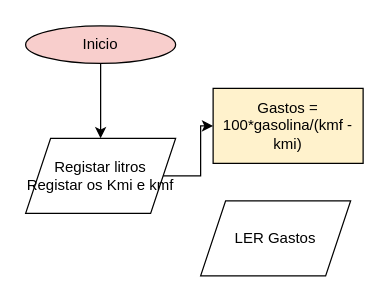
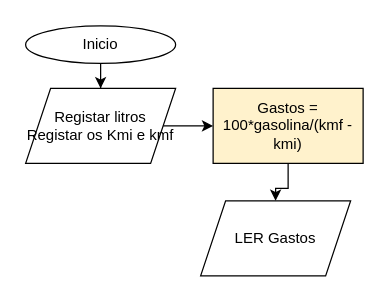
- <mxCell id="3" value="Inicio" style="ellipse;whiteSpace=wrap;html=1;fillColor=#f8cecc;" vertex="1" parent="1"><mxGeometry x="20" y="20" width="120" height="30" as="geometry" /></mxCell>
+ <mxCell id="3" value="Inicio" style="ellipse;whiteSpace=wrap;html=1;" vertex="1" parent="1"><mxGeometry x="20" y="20" width="120" height="30" as="geometry" /></mxCell>
- <mxCell id="5" value="Registar litros&lt;div&gt;Registar os Kmi e kmf&lt;/div&gt;" style="shape=parallelogram;perimeter=parallelogramPerimeter;whiteSpace=wrap;html=1;fixedSize=1;" vertex="1" parent="1"><mxGeometry x="20" y="110" width="120" height="60" as="geometry" /></mxCell>
+ <mxCell id="5" value="Registar litros&lt;div&gt;Registar os Kmi e kmf&lt;/div&gt;" style="shape=parallelogram;perimeter=parallelogramPerimeter;whiteSpace=wrap;html=1;fixedSize=1;" vertex="1" parent="1"><mxGeometry x="20" y="70" width="120" height="60" as="geometry" /></mxCell>
+ <mxCell id="6" value="" style="edgeStyle=orthogonalEdgeStyle;rounded=0;orthogonalLoop=1;jettySize=auto;html=1;" edge="1" parent="1" source="7" target="8"><mxGeometry relative="1" as="geometry" /></mxCell>
